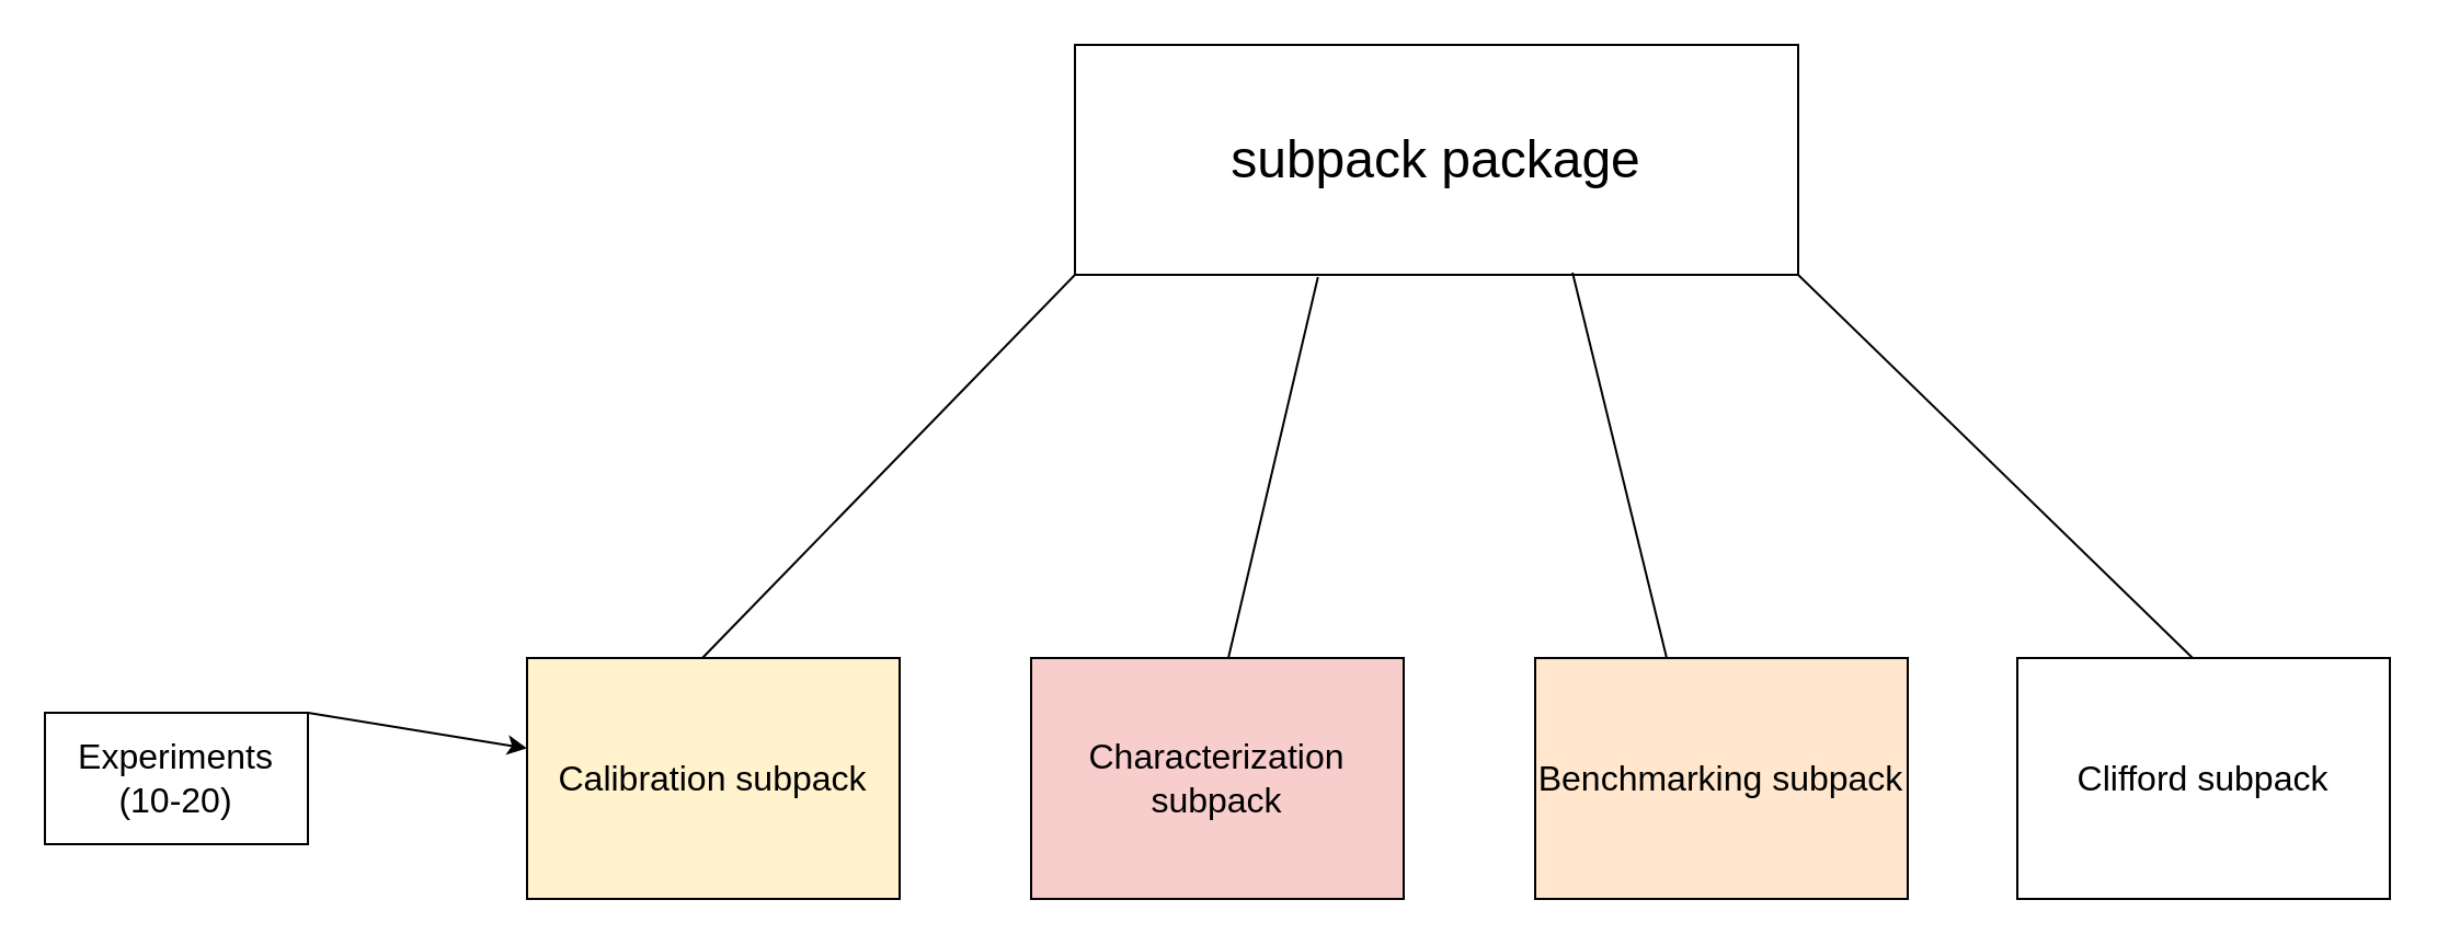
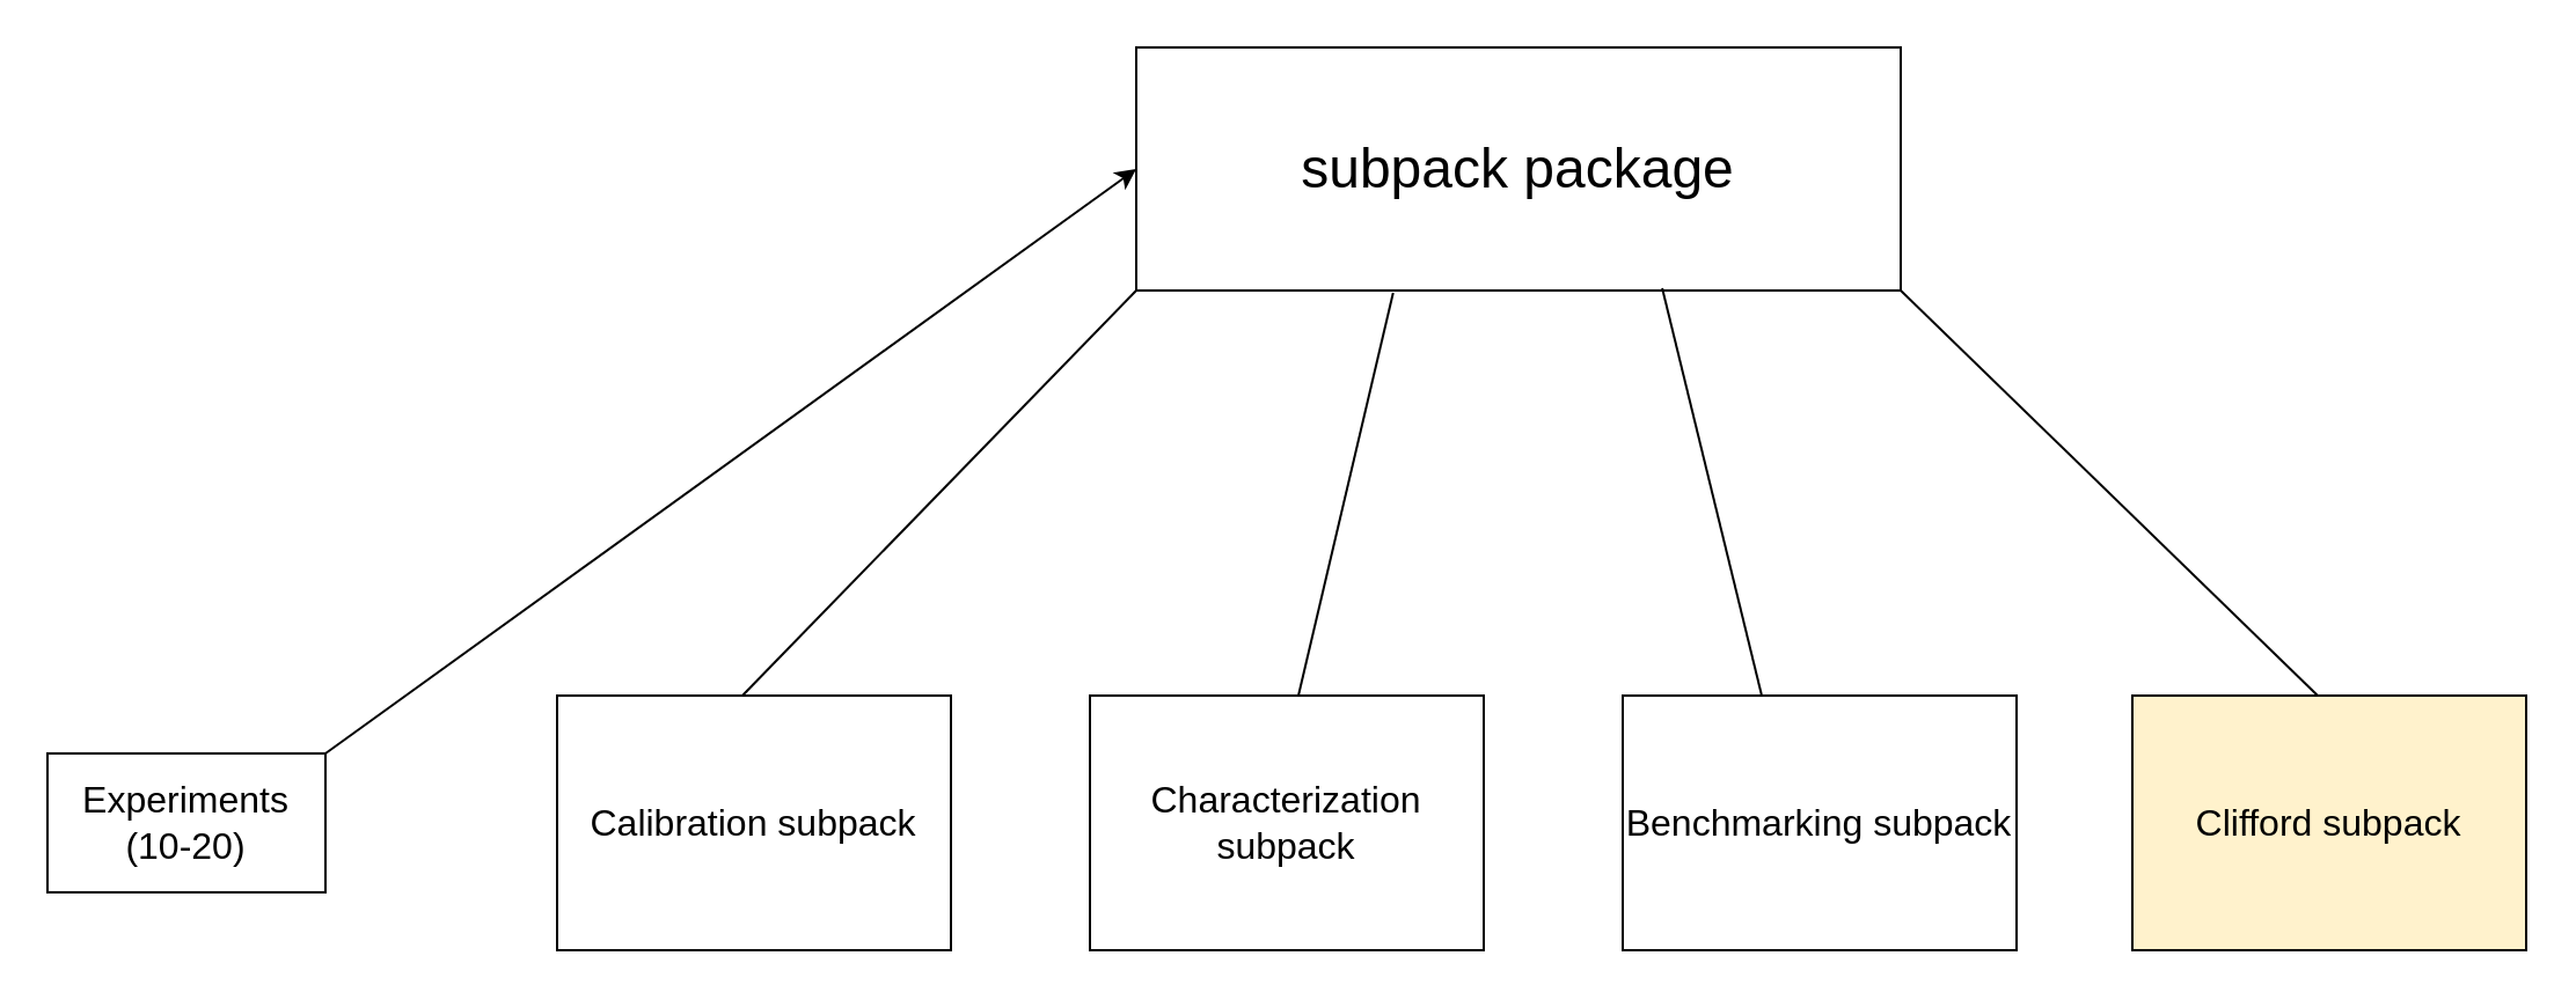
- <mxCell id="12" value="" style="endArrow=classic;html=1;rounded=0;fontSize=16;exitX=1;exitY=0;exitDx=0;exitDy=0;" edge="1" parent="1" source="11" target="7"><mxGeometry width="50" height="50" relative="1" as="geometry"><mxPoint x="450" y="290" as="sourcePoint" /><mxPoint x="500" y="240" as="targetPoint" /></mxGeometry></mxCell>
+ <mxCell id="12" value="" style="endArrow=classic;html=1;rounded=0;fontSize=16;exitX=1;exitY=0;exitDx=0;exitDy=0;entryX=0;entryY=0.5;entryDx=0;entryDy=0;" edge="1" parent="1" source="11" target="2"><mxGeometry width="50" height="50" relative="1" as="geometry"><mxPoint x="450" y="290" as="sourcePoint" /><mxPoint x="500" y="240" as="targetPoint" /></mxGeometry></mxCell>
- <mxCell id="7" value="&lt;font style=&quot;font-size: 16px;&quot;&gt;Calibration subpack&lt;/font&gt;" style="rounded=0;whiteSpace=wrap;html=1;fillColor=#fff2cc;" vertex="1" parent="1"><mxGeometry x="240" y="300" width="170" height="110" as="geometry" /></mxCell>
+ <mxCell id="7" value="&lt;font style=&quot;font-size: 16px;&quot;&gt;Calibration subpack&lt;/font&gt;" style="rounded=0;whiteSpace=wrap;html=1;" vertex="1" parent="1"><mxGeometry x="240" y="300" width="170" height="110" as="geometry" /></mxCell>
- <mxCell id="8" value="&lt;font style=&quot;font-size: 16px;&quot;&gt;Characterization subpack&lt;/font&gt;" style="rounded=0;whiteSpace=wrap;html=1;fillColor=#f8cecc;" vertex="1" parent="1"><mxGeometry x="470" y="300" width="170" height="110" as="geometry" /></mxCell>
+ <mxCell id="8" value="&lt;font style=&quot;font-size: 16px;&quot;&gt;Characterization subpack&lt;/font&gt;" style="rounded=0;whiteSpace=wrap;html=1;" vertex="1" parent="1"><mxGeometry x="470" y="300" width="170" height="110" as="geometry" /></mxCell>
- <mxCell id="9" value="&lt;font style=&quot;font-size: 16px;&quot;&gt;Benchmarking subpack&lt;/font&gt;" style="rounded=0;whiteSpace=wrap;html=1;fillColor=#ffe6cc;" vertex="1" parent="1"><mxGeometry x="700" y="300" width="170" height="110" as="geometry" /></mxCell>
+ <mxCell id="9" value="&lt;font style=&quot;font-size: 16px;&quot;&gt;Benchmarking subpack&lt;/font&gt;" style="rounded=0;whiteSpace=wrap;html=1;" vertex="1" parent="1"><mxGeometry x="700" y="300" width="170" height="110" as="geometry" /></mxCell>
- <mxCell id="10" value="&lt;font style=&quot;font-size: 16px;&quot;&gt;Clifford subpack&lt;br&gt;&lt;/font&gt;" style="rounded=0;whiteSpace=wrap;html=1;" vertex="1" parent="1"><mxGeometry x="920" y="300" width="170" height="110" as="geometry" /></mxCell>
+ <mxCell id="10" value="&lt;font style=&quot;font-size: 16px;&quot;&gt;Clifford subpack&lt;br&gt;&lt;/font&gt;" style="rounded=0;whiteSpace=wrap;html=1;fillColor=#fff2cc;" vertex="1" parent="1"><mxGeometry x="920" y="300" width="170" height="110" as="geometry" /></mxCell>
